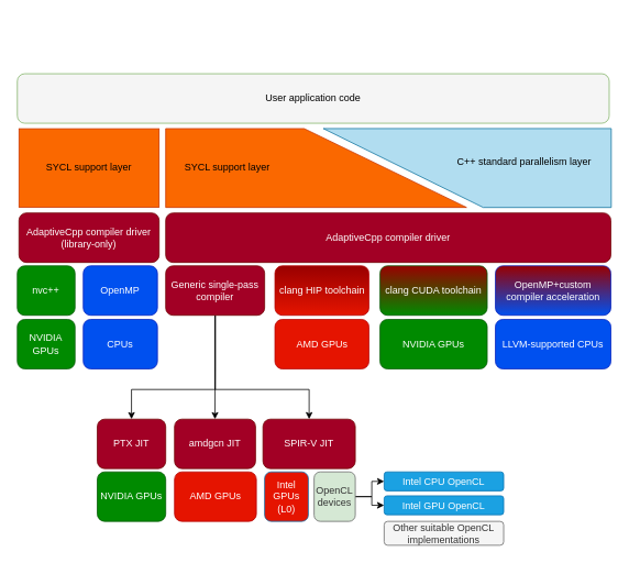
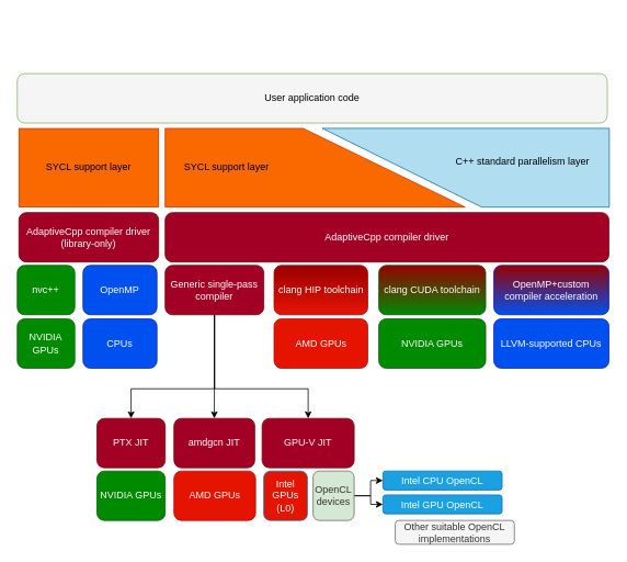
- <mxCell id="26" value="SPIR-V JIT" style="rounded=1;whiteSpace=wrap;html=1;fillColor=#a20025;fontColor=#ffffff;strokeColor=#6F0000;" parent="1" vertex="1"><mxGeometry x="318" y="508" width="112" height="60" as="geometry" /></mxCell>
+ <mxCell id="26" value="GPU-V JIT" style="rounded=1;whiteSpace=wrap;html=1;fillColor=#a20025;fontColor=#ffffff;strokeColor=#6F0000;" parent="1" vertex="1"><mxGeometry x="318" y="508" width="112" height="60" as="geometry" /></mxCell>
- <mxCell id="35" value="Other suitable OpenCL implementations" style="rounded=1;whiteSpace=wrap;html=1;fillColor=#f5f5f5;fontColor=#333333;strokeColor=#666666;" parent="1" vertex="1"><mxGeometry x="465" y="632" width="145" height="29" as="geometry" /></mxCell>
+ <mxCell id="35" value="Other suitable OpenCL implementations" style="rounded=1;whiteSpace=wrap;html=1;fillColor=#f5f5f5;fontColor=#333333;strokeColor=#666666;" parent="1" vertex="1"><mxGeometry x="480" y="632" width="145" height="29" as="geometry" /></mxCell>
